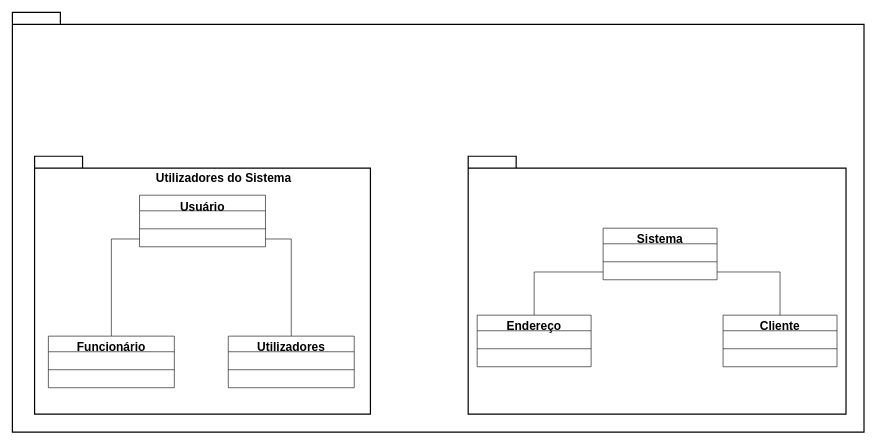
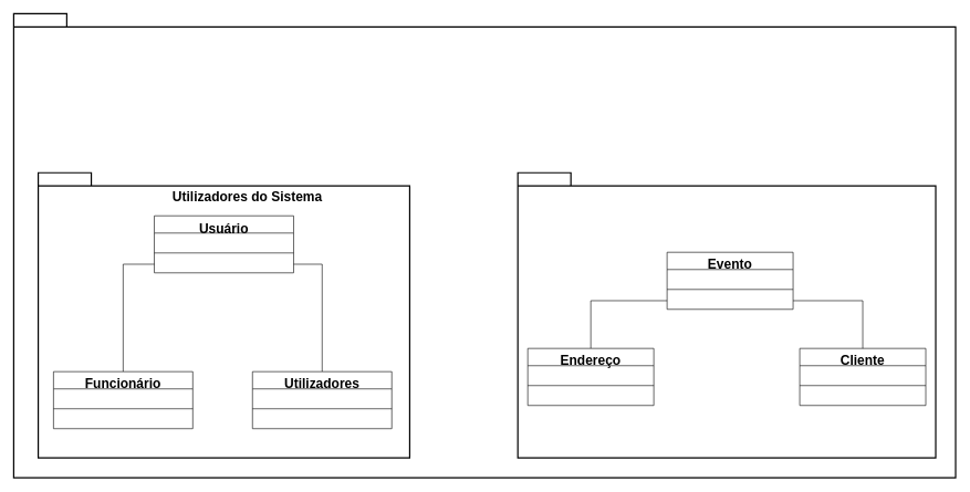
- <mxCell id="24" value="Sistema" style="swimlane;fontStyle=1;align=center;verticalAlign=top;childLayout=stackLayout;horizontal=1;startSize=26;horizontalStack=0;resizeParent=1;resizeParentMax=0;resizeLast=0;collapsible=1;marginBottom=0;fontSize=20;" vertex="1" parent="1"><mxGeometry x="1005" y="380" width="190" height="86" as="geometry" /></mxCell>
+ <mxCell id="24" value="Evento" style="swimlane;fontStyle=1;align=center;verticalAlign=top;childLayout=stackLayout;horizontal=1;startSize=26;horizontalStack=0;resizeParent=1;resizeParentMax=0;resizeLast=0;collapsible=1;marginBottom=0;fontSize=20;" vertex="1" parent="1"><mxGeometry x="1005" y="380" width="190" height="86" as="geometry" /></mxCell>
